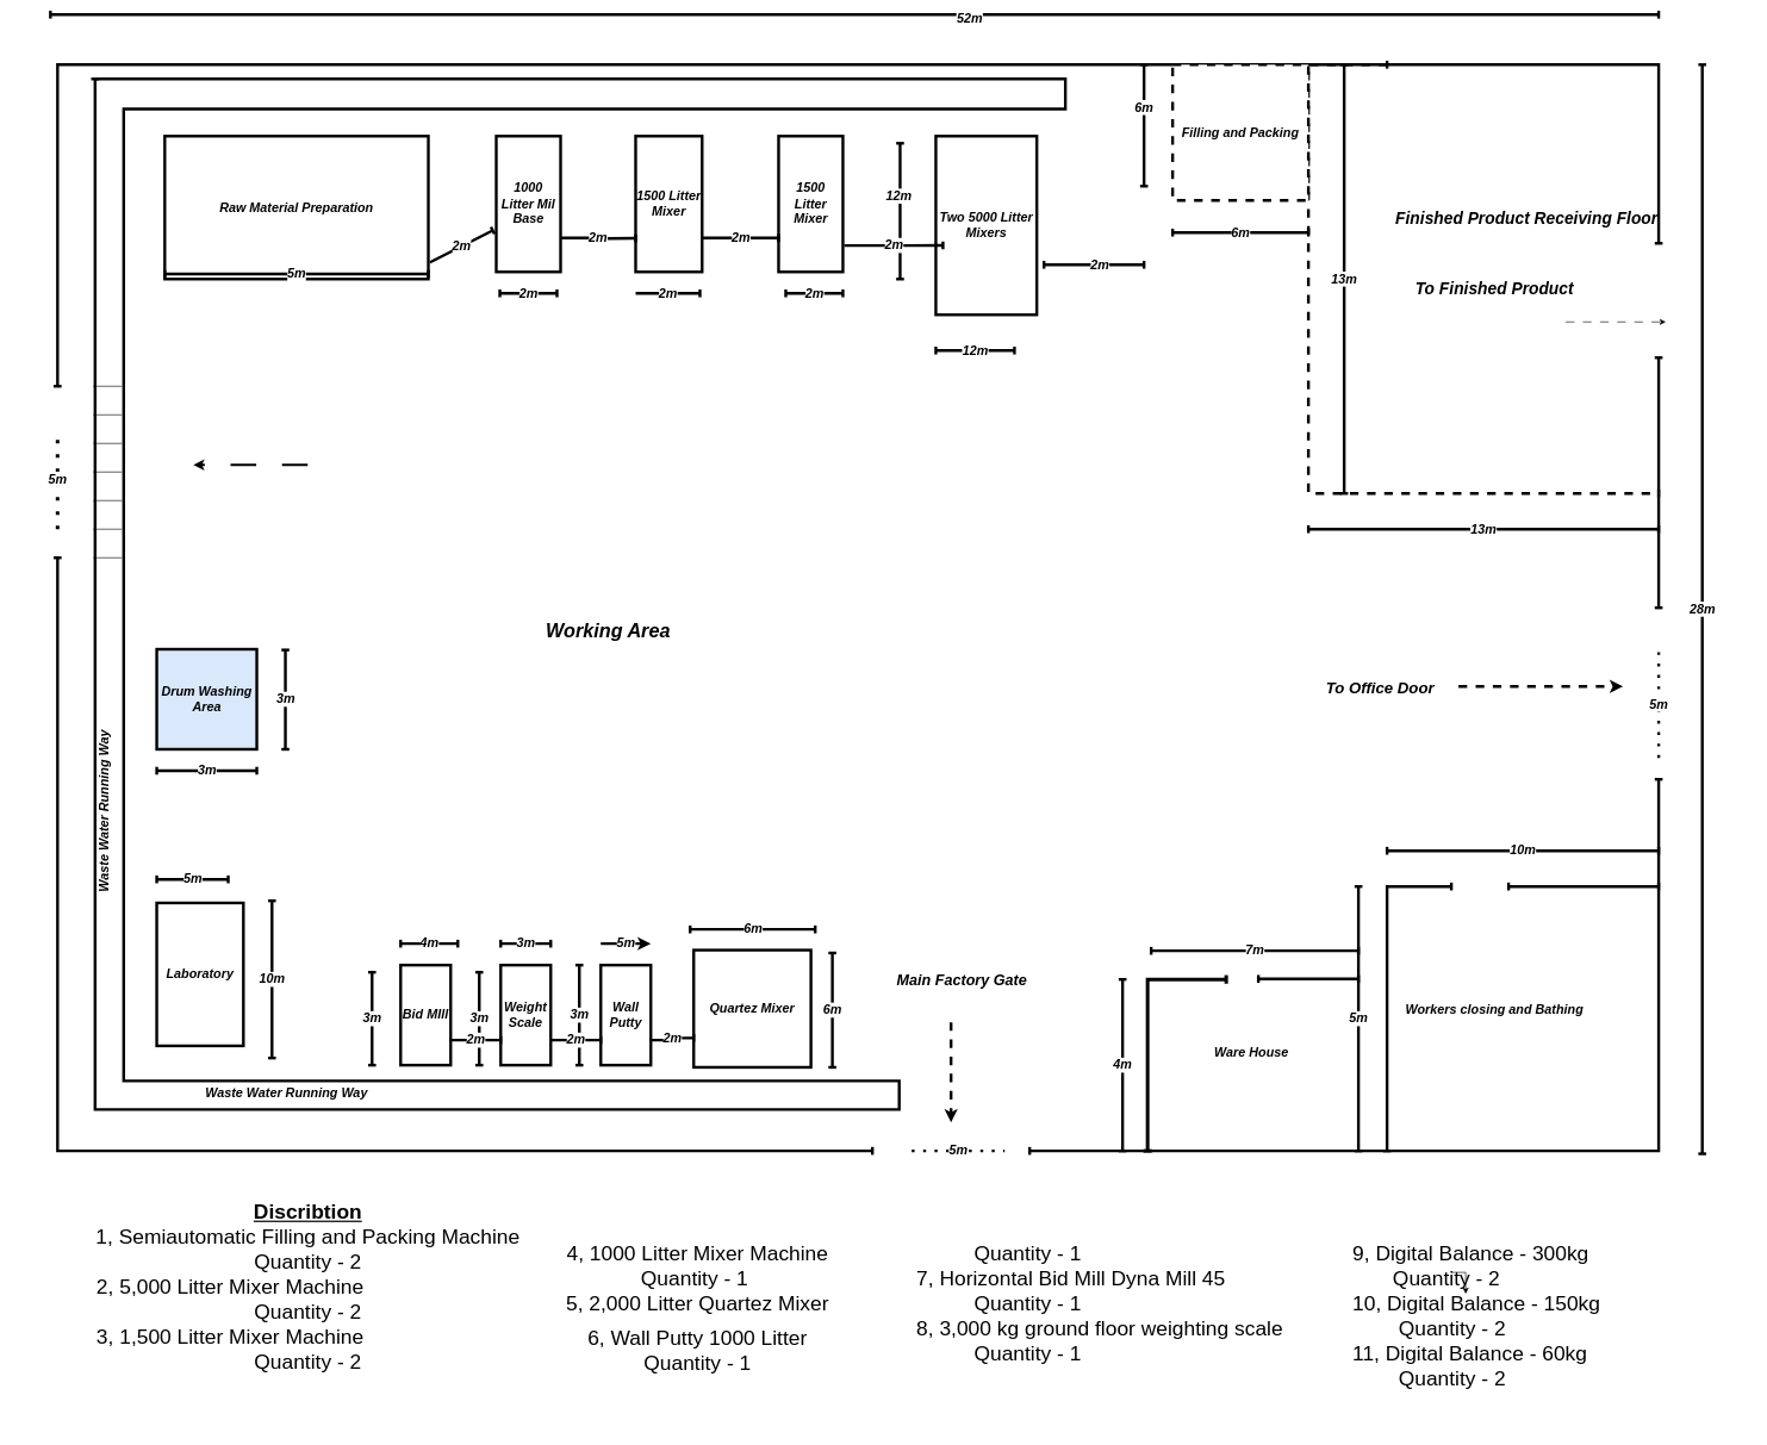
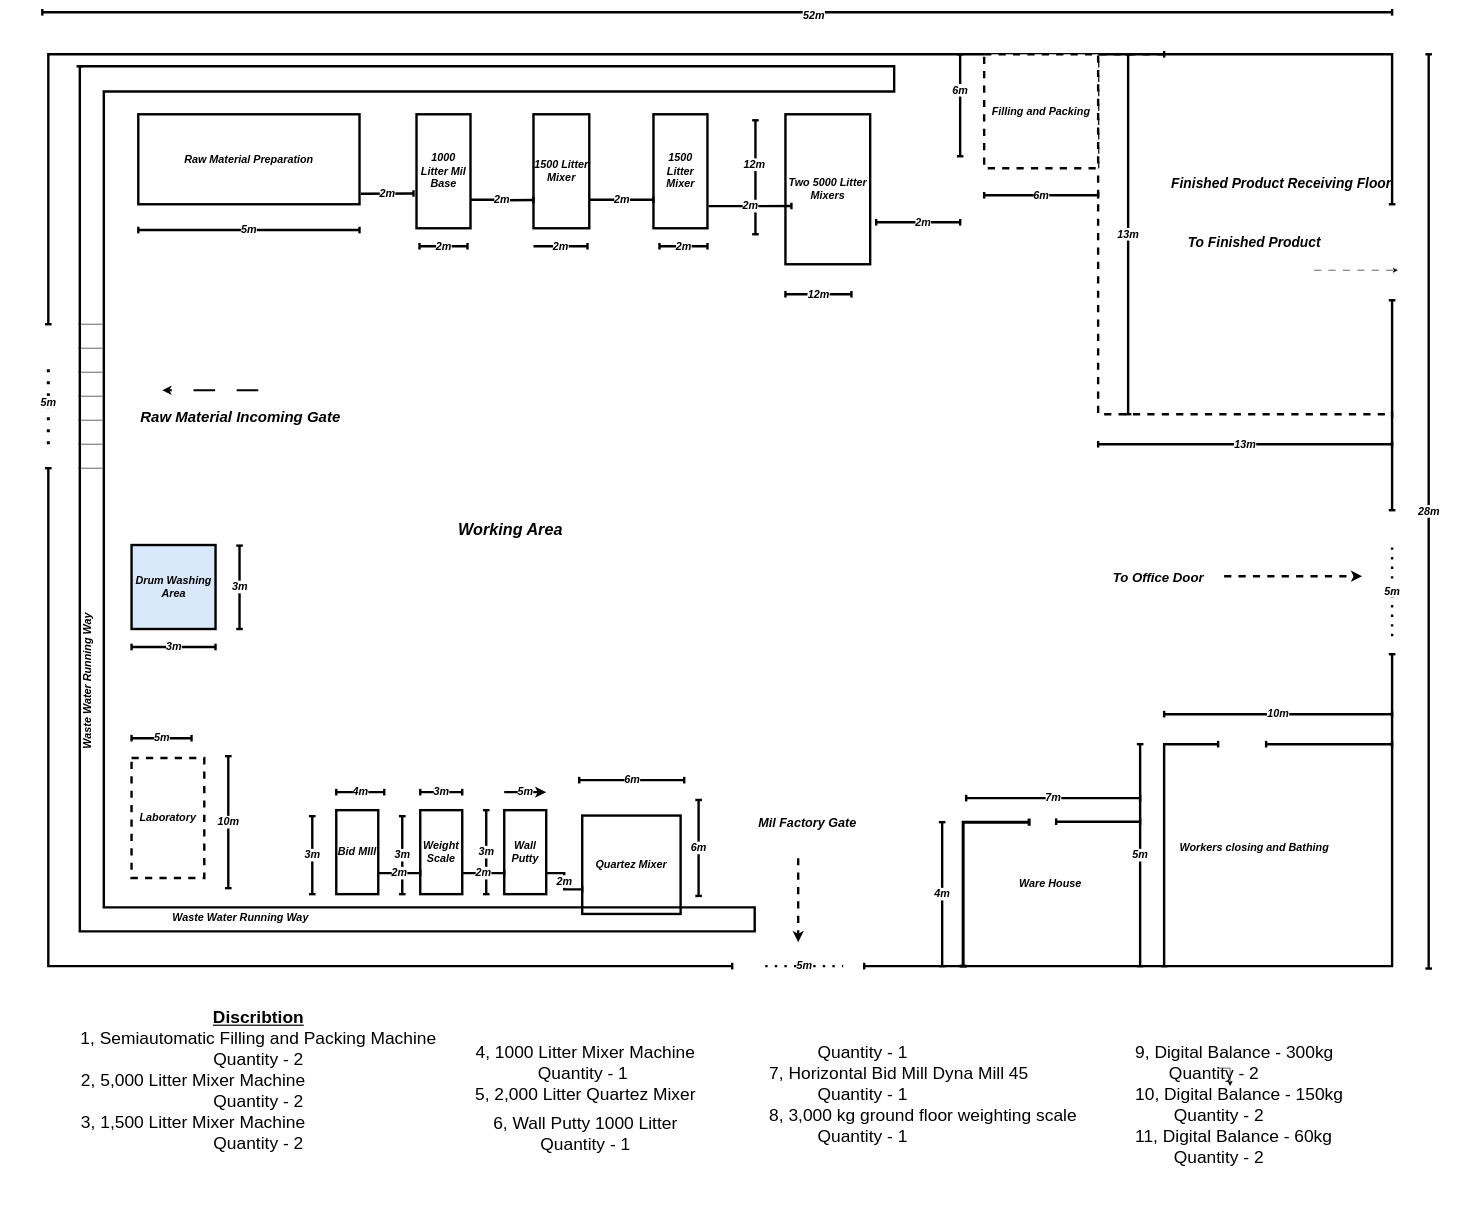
- <mxCell id="20" value="Raw Material Preparation" style="rounded=0;whiteSpace=wrap;html=1;fontSize=18;fontStyle=3;strokeWidth=4;" vertex="1" parent="1"><mxGeometry x="230" y="190" width="368.75" height="200" as="geometry" /></mxCell>
+ <mxCell id="20" value="Raw Material Preparation" style="rounded=0;whiteSpace=wrap;html=1;fontSize=18;fontStyle=3;strokeWidth=4;" vertex="1" parent="1"><mxGeometry x="230" y="190" width="368.75" height="150" as="geometry" /></mxCell>
+ <mxCell id="71" value="&lt;font style=&quot;font-size: 25px;&quot;&gt;Raw Material Incoming Gate&lt;/font&gt;" style="text;html=1;align=center;verticalAlign=middle;resizable=0;points=[];autosize=1;strokeColor=none;fillColor=none;fontSize=21;fontStyle=3;strokeWidth=3;" vertex="1" parent="1"><mxGeometry x="220" y="673" width="360" height="40" as="geometry" /></mxCell>
- <mxCell id="47" value="Laboratory" style="rounded=0;whiteSpace=wrap;html=1;fontSize=18;fontStyle=3;strokeWidth=4;" vertex="1" parent="1"><mxGeometry x="218.75" y="1263" width="121.25" height="200" as="geometry" /></mxCell>
+ <mxCell id="47" value="Laboratory" style="rounded=0;whiteSpace=wrap;html=1;fontSize=18;fontStyle=3;strokeWidth=4;dashed=1;" vertex="1" parent="1"><mxGeometry x="218.75" y="1263" width="121.25" height="200" as="geometry" /></mxCell>
- <mxCell id="56" value="Main Factory Gate" style="text;html=1;align=center;verticalAlign=middle;resizable=0;points=[];autosize=1;strokeColor=none;fillColor=none;fontSize=21;fontStyle=3" vertex="1" parent="1"><mxGeometry x="1240" y="1350" width="210" height="40" as="geometry" /></mxCell>
+ <mxCell id="56" value="Mil Factory Gate" style="text;html=1;align=center;verticalAlign=middle;resizable=0;points=[];autosize=1;strokeColor=none;fillColor=none;fontSize=21;fontStyle=3" vertex="1" parent="1"><mxGeometry x="1240" y="1350" width="210" height="40" as="geometry" /></mxCell>
- <mxCell id="34" value="Quartez Mixer" style="whiteSpace=wrap;html=1;aspect=fixed;fontSize=18;fontStyle=3;strokeWidth=4;" vertex="1" parent="1"><mxGeometry x="970" y="1329" width="164" height="164" as="geometry" /></mxCell>
+ <mxCell id="34" value="Quartez Mixer" style="whiteSpace=wrap;html=1;aspect=fixed;fontSize=18;fontStyle=3;strokeWidth=4;" vertex="1" parent="1"><mxGeometry x="970" y="1359" width="164" height="164" as="geometry" /></mxCell>
